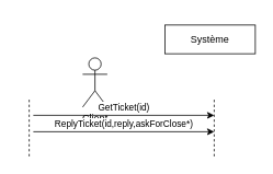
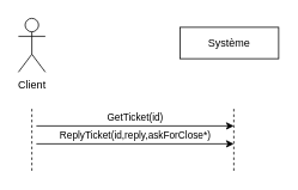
- <mxCell id="2" value="Client" style="shape=umlActor;verticalLabelPosition=bottom;labelBackgroundColor=#ffffff;verticalAlign=top;html=1;outlineConnect=0;" vertex="1" parent="1"><mxGeometry x="100" y="70" width="30" height="60" as="geometry" /></mxCell>
+ <mxCell id="2" value="Client" style="shape=umlActor;verticalLabelPosition=bottom;labelBackgroundColor=#ffffff;verticalAlign=top;html=1;outlineConnect=0;" vertex="1" parent="1"><mxGeometry x="20" y="20" width="30" height="60" as="geometry" /></mxCell>
